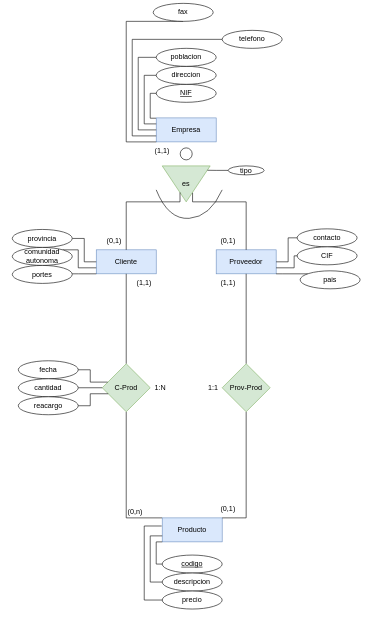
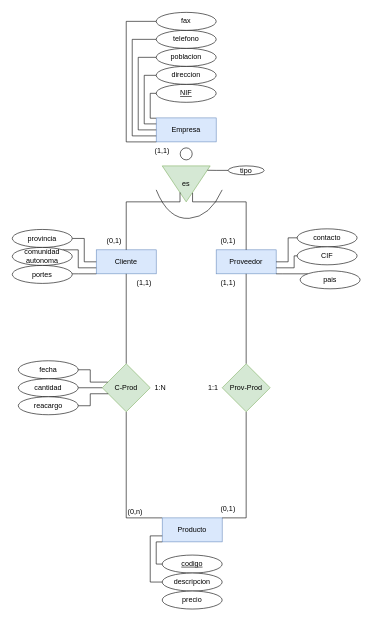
- <mxCell id="21" value="fax" style="ellipse;whiteSpace=wrap;html=1;align=center;" vertex="1" parent="1"><mxGeometry x="255" y="5" width="100" height="30" as="geometry" /></mxCell>
+ <mxCell id="21" value="fax" style="ellipse;whiteSpace=wrap;html=1;align=center;" vertex="1" parent="1"><mxGeometry x="260" y="20" width="100" height="30" as="geometry" /></mxCell>
- <mxCell id="19" value="telefono" style="ellipse;whiteSpace=wrap;html=1;align=center;" vertex="1" parent="1"><mxGeometry x="370" y="50" width="100" height="30" as="geometry" /></mxCell>
+ <mxCell id="19" value="telefono" style="ellipse;whiteSpace=wrap;html=1;align=center;" vertex="1" parent="1"><mxGeometry x="260" y="50" width="100" height="30" as="geometry" /></mxCell>
- <mxCell id="45" style="edgeStyle=orthogonalEdgeStyle;rounded=0;orthogonalLoop=1;jettySize=auto;html=1;entryX=-0.009;entryY=0.338;entryDx=0;entryDy=0;entryPerimeter=0;endArrow=none;endFill=0;" edge="1" parent="1" source="44" target="6"><mxGeometry relative="1" as="geometry"><Array as="points"><mxPoint x="240" y="1000" /><mxPoint x="240" y="877" /></Array></mxGeometry></mxCell>
